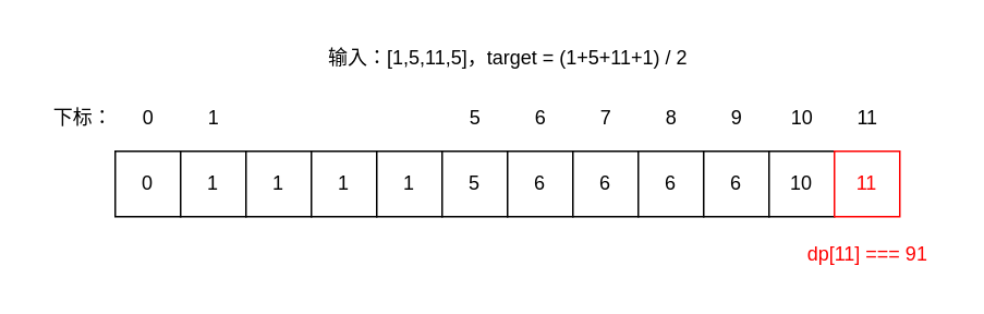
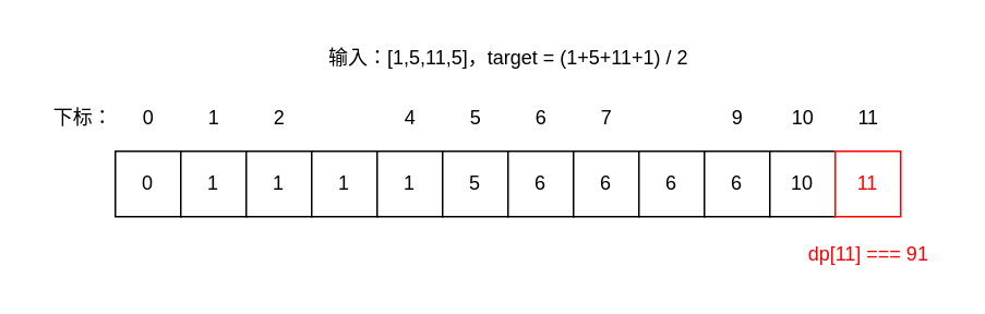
+ <mxCell id="16" value="2" style="text;html=1;align=center;verticalAlign=middle;resizable=0;points=[];autosize=1;strokeColor=none;fillColor=none;" vertex="1" parent="1"><mxGeometry x="155" y="57" width="30" height="30" as="geometry" /></mxCell>
+ <mxCell id="17" value="4" style="text;html=1;align=center;verticalAlign=middle;resizable=0;points=[];autosize=1;strokeColor=none;fillColor=none;" vertex="1" parent="1"><mxGeometry x="235" y="57" width="30" height="30" as="geometry" /></mxCell>
- <mxCell id="21" value="8" style="text;html=1;align=center;verticalAlign=middle;resizable=0;points=[];autosize=1;strokeColor=none;fillColor=none;" vertex="1" parent="1"><mxGeometry x="395" y="57" width="30" height="30" as="geometry" /></mxCell>
